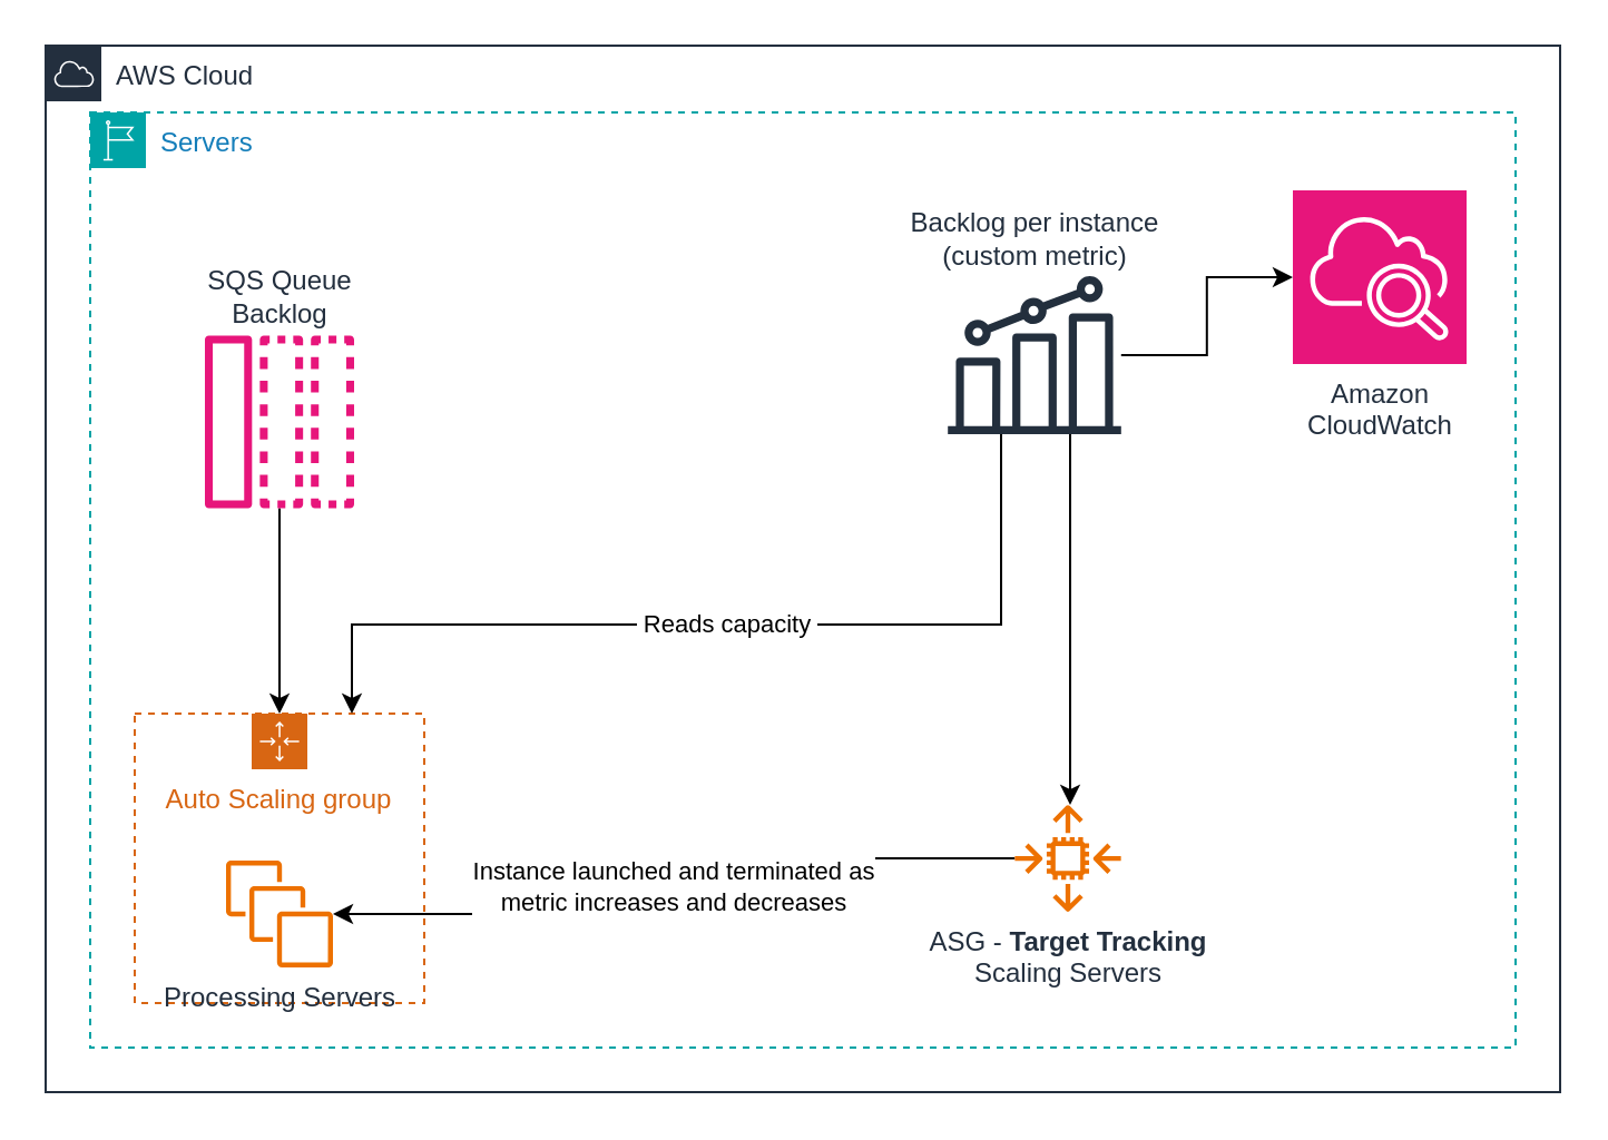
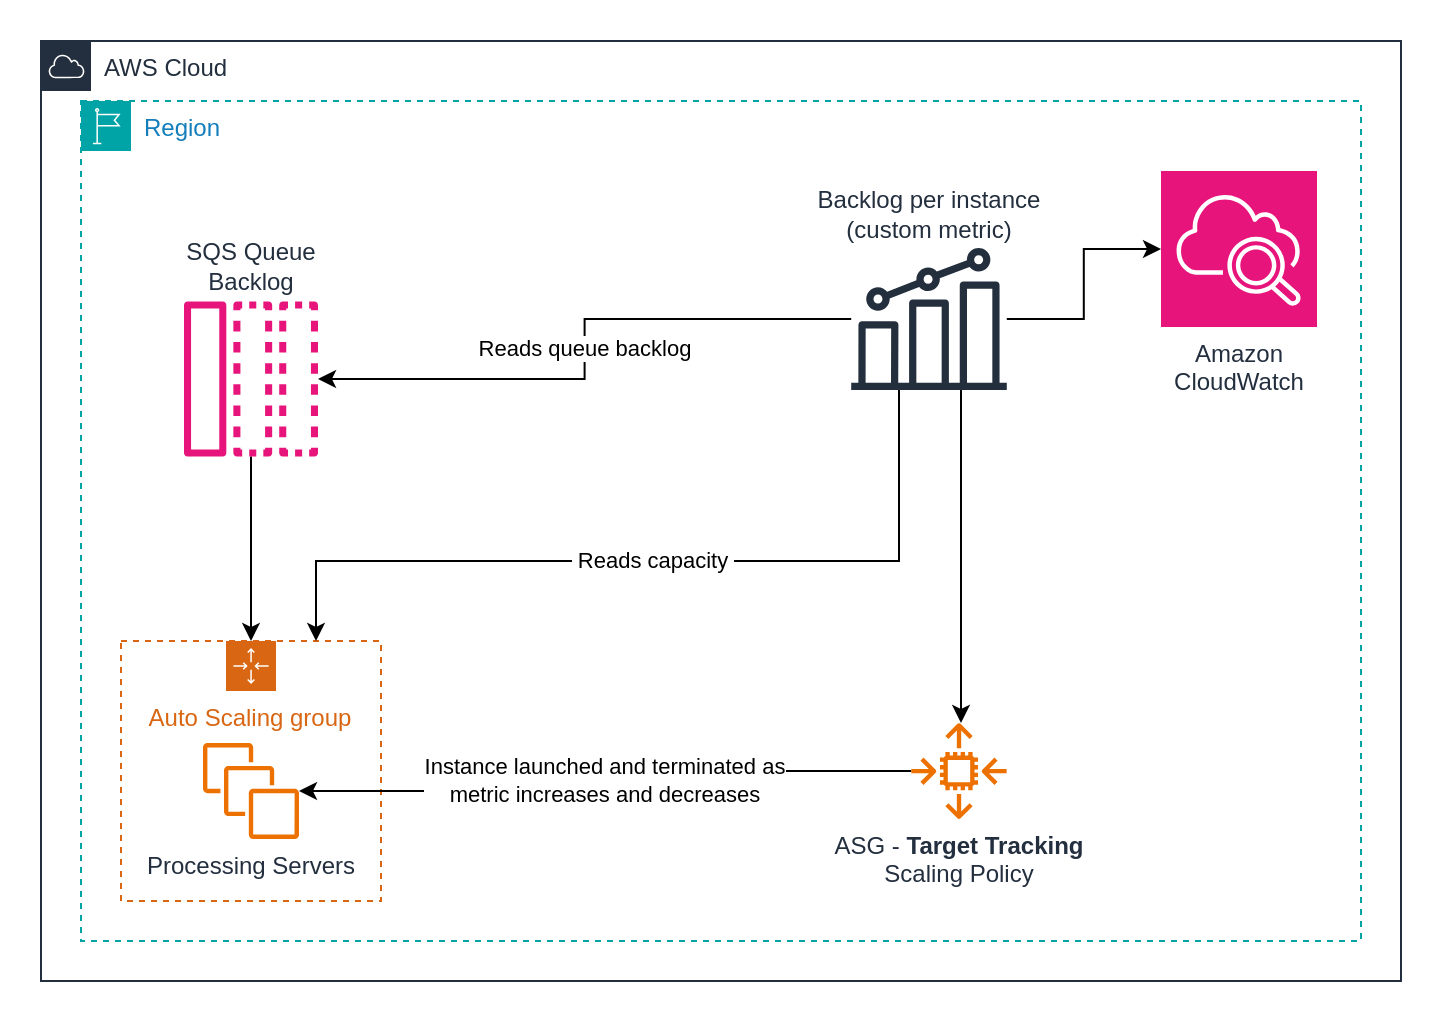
- <mxCell id="3" value="Servers" style="points=[[0,0],[0.25,0],[0.5,0],[0.75,0],[1,0],[1,0.25],[1,0.5],[1,0.75],[1,1],[0.75,1],[0.5,1],[0.25,1],[0,1],[0,0.75],[0,0.5],[0,0.25]];outlineConnect=0;gradientColor=none;html=1;whiteSpace=wrap;fontSize=12;fontStyle=0;container=1;pointerEvents=0;collapsible=0;recursiveResize=0;shape=mxgraph.aws4.group;grIcon=mxgraph.aws4.group_region;strokeColor=#00A4A6;fillColor=none;verticalAlign=top;align=left;spacingLeft=30;fontColor=#147EBA;dashed=1;" vertex="1" parent="2"><mxGeometry x="20" y="30" width="640" height="420" as="geometry" /></mxCell>
+ <mxCell id="3" value="Region" style="points=[[0,0],[0.25,0],[0.5,0],[0.75,0],[1,0],[1,0.25],[1,0.5],[1,0.75],[1,1],[0.75,1],[0.5,1],[0.25,1],[0,1],[0,0.75],[0,0.5],[0,0.25]];outlineConnect=0;gradientColor=none;html=1;whiteSpace=wrap;fontSize=12;fontStyle=0;container=1;pointerEvents=0;collapsible=0;recursiveResize=0;shape=mxgraph.aws4.group;grIcon=mxgraph.aws4.group_region;strokeColor=#00A4A6;fillColor=none;verticalAlign=top;align=left;spacingLeft=30;fontColor=#147EBA;dashed=1;" vertex="1" parent="2"><mxGeometry x="20" y="30" width="640" height="420" as="geometry" /></mxCell>
+ <mxCell id="10" value="&amp;nbsp;Reads queue backlog&amp;nbsp;" style="edgeStyle=orthogonalEdgeStyle;rounded=0;orthogonalLoop=1;jettySize=auto;html=1;" edge="1" parent="3" source="14" target="9"><mxGeometry relative="1" as="geometry" /></mxCell>
- <mxCell id="5" value="Processing Servers" style="sketch=0;outlineConnect=0;fontColor=#232F3E;gradientColor=none;fillColor=#ED7100;strokeColor=none;dashed=0;verticalLabelPosition=bottom;verticalAlign=top;align=center;html=1;fontSize=12;fontStyle=0;aspect=fixed;pointerEvents=1;shape=mxgraph.aws4.instances;" vertex="1" parent="4"><mxGeometry x="41" y="66" width="48" height="48" as="geometry" /></mxCell>
+ <mxCell id="5" value="Processing Servers" style="sketch=0;outlineConnect=0;fontColor=#232F3E;gradientColor=none;fillColor=#ED7100;strokeColor=none;dashed=0;verticalLabelPosition=bottom;verticalAlign=top;align=center;html=1;fontSize=12;fontStyle=0;aspect=fixed;pointerEvents=1;shape=mxgraph.aws4.instances;" vertex="1" parent="4"><mxGeometry x="41" y="51" width="48" height="48" as="geometry" /></mxCell>
- <mxCell id="7" value="ASG - &lt;b&gt;Target Tracking&lt;/b&gt;&lt;div&gt;Scaling Servers&lt;/div&gt;" style="sketch=0;outlineConnect=0;fontColor=#232F3E;gradientColor=none;fillColor=#ED7100;strokeColor=none;dashed=0;verticalLabelPosition=bottom;verticalAlign=top;align=center;html=1;fontSize=12;fontStyle=0;aspect=fixed;pointerEvents=1;shape=mxgraph.aws4.auto_scaling2;" vertex="1" parent="3"><mxGeometry x="415" y="311" width="48" height="48" as="geometry" /></mxCell>
+ <mxCell id="7" value="ASG - &lt;b&gt;Target Tracking&lt;/b&gt;&lt;div&gt;Scaling Policy&lt;/div&gt;" style="sketch=0;outlineConnect=0;fontColor=#232F3E;gradientColor=none;fillColor=#ED7100;strokeColor=none;dashed=0;verticalLabelPosition=bottom;verticalAlign=top;align=center;html=1;fontSize=12;fontStyle=0;aspect=fixed;pointerEvents=1;shape=mxgraph.aws4.auto_scaling2;" vertex="1" parent="3"><mxGeometry x="415" y="311" width="48" height="48" as="geometry" /></mxCell>
